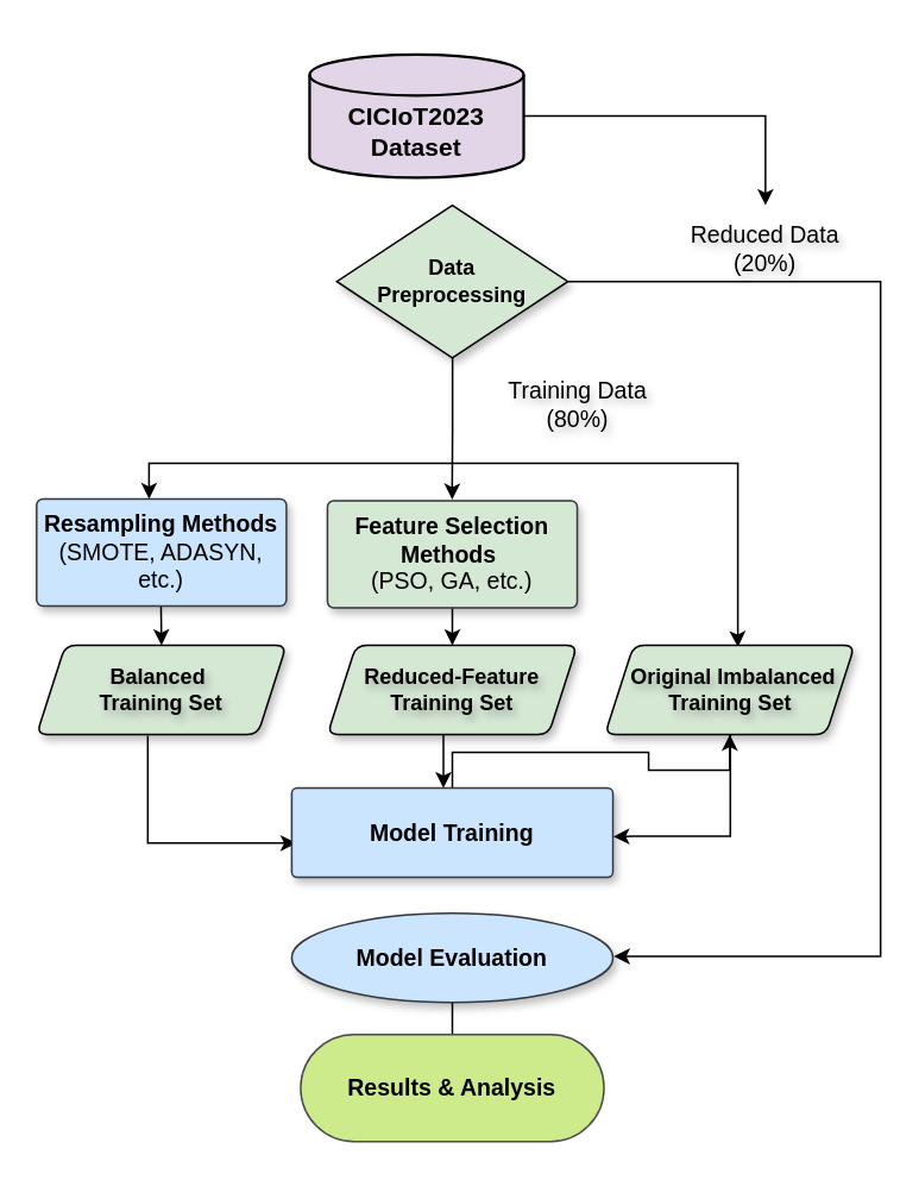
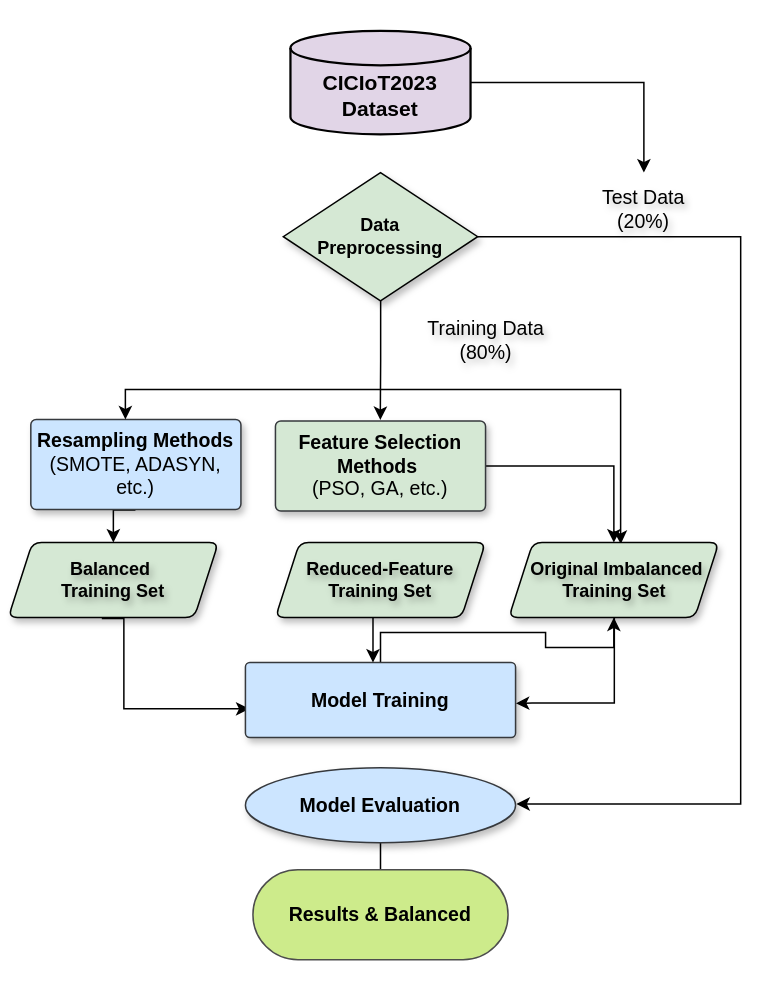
- <mxCell id="22" value="&#10;CICIoT2023 Dataset" style="strokeWidth=1.5;shape=mxgraph.flowchart.database;whiteSpace=wrap;fillColor=#e1d5e7;strokeColor=#000000;fontSize=14;fontStyle=1;labelBorderColor=none;labelBackgroundColor=none;fontColor=default;" vertex="1" parent="1"><mxGeometry x="173" y="30" width="120" height="69" as="geometry" /></mxCell>
+ <mxCell id="22" value="&#10;CICIoT2023 Dataset" style="strokeWidth=1.5;shape=mxgraph.flowchart.database;whiteSpace=wrap;fillColor=#e1d5e7;strokeColor=#000000;fontSize=14;fontStyle=1;labelBorderColor=none;labelBackgroundColor=none;fontColor=default;" vertex="1" parent="1"><mxGeometry x="193" y="20" width="120" height="69" as="geometry" /></mxCell>
- <mxCell id="3" value="&lt;font&gt;Reduced Data&lt;/font&gt;&lt;div&gt;&lt;font&gt;(20%)&lt;/font&gt;&lt;/div&gt;" style="shape=parallelogram;html=1;strokeWidth=1;perimeter=parallelogramPerimeter;whiteSpace=wrap;rounded=1;arcSize=12;size=0.115;fillColor=none;shadow=1;fontStyle=0;labelBorderColor=none;textShadow=1;fontSize=13;strokeColor=none;" vertex="1" parent="1"><mxGeometry x="383" y="114.5" width="91" height="49.5" as="geometry" /></mxCell>
+ <mxCell id="3" value="&lt;font&gt;Test Data&lt;/font&gt;&lt;div&gt;&lt;font&gt;(20%)&lt;/font&gt;&lt;/div&gt;" style="shape=parallelogram;html=1;strokeWidth=1;perimeter=parallelogramPerimeter;whiteSpace=wrap;rounded=1;arcSize=12;size=0.115;fillColor=none;shadow=1;fontStyle=0;labelBorderColor=none;textShadow=1;fontSize=13;strokeColor=none;" vertex="1" parent="1"><mxGeometry x="383" y="114.5" width="91" height="49.5" as="geometry" /></mxCell>
- <mxCell id="4" value="" style="edgeStyle=orthogonalEdgeStyle;rounded=0;orthogonalLoop=1;jettySize=auto;html=1;fontStyle=0;fontSize=13;strokeColor=#000000;" edge="1" parent="1" source="5" target="20"><mxGeometry relative="1" as="geometry" /></mxCell>
+ <mxCell id="4" value="" style="edgeStyle=orthogonalEdgeStyle;rounded=0;orthogonalLoop=1;jettySize=auto;html=1;fontStyle=0;fontSize=13;strokeColor=#000000;" edge="1" parent="1" source="5" target="11"><mxGeometry relative="1" as="geometry" /></mxCell>
- <mxCell id="13" value="Balanced&amp;nbsp;&lt;div&gt;Training&amp;nbsp;&lt;span style=&quot;background-color: transparent; color: light-dark(rgb(0, 0, 0), rgb(255, 255, 255));&quot;&gt;Set&lt;/span&gt;&lt;/div&gt;" style="shape=parallelogram;html=1;strokeWidth=1;perimeter=parallelogramPerimeter;whiteSpace=wrap;rounded=1;arcSize=12;size=0.115;fillColor=#D5E8D4;shadow=1;fontStyle=1;labelBorderColor=none;textShadow=1;fontSize=12;strokeColor=#000000;" vertex="1" parent="1"><mxGeometry x="20" y="361" width="140" height="50" as="geometry" /></mxCell>
+ <mxCell id="13" value="Balanced&amp;nbsp;&lt;div&gt;Training&amp;nbsp;&lt;span style=&quot;background-color: transparent; color: light-dark(rgb(0, 0, 0), rgb(255, 255, 255));&quot;&gt;Set&lt;/span&gt;&lt;/div&gt;" style="shape=parallelogram;html=1;strokeWidth=1;perimeter=parallelogramPerimeter;whiteSpace=wrap;rounded=1;arcSize=12;size=0.115;fillColor=#D5E8D4;shadow=1;fontStyle=1;labelBorderColor=none;textShadow=1;fontSize=12;strokeColor=#000000;" vertex="1" parent="1"><mxGeometry x="5" y="361" width="140" height="50" as="geometry" /></mxCell>
- <mxCell id="18" value="&lt;strong style=&quot;font-family: Arial, sans-serif;&quot;&gt;&lt;font&gt;Results &amp;amp; Analysis&lt;/font&gt;&lt;/strong&gt;" style="rounded=1;html=1;fillColor=#cdeb8b;shadow=0;labelBorderColor=none;textShadow=0;whiteSpace=wrap;strokeWidth=1;arcSize=50;fontSize=13;fontStyle=0;strokeColor=#4D4D4D;" vertex="1" parent="1"><mxGeometry x="168" y="579" width="170" height="60" as="geometry" /></mxCell>
+ <mxCell id="18" value="&lt;strong style=&quot;font-family: Arial, sans-serif;&quot;&gt;&lt;font&gt;Results &amp;amp; Balanced&lt;/font&gt;&lt;/strong&gt;" style="rounded=1;html=1;fillColor=#cdeb8b;shadow=0;labelBorderColor=none;textShadow=0;whiteSpace=wrap;strokeWidth=1;arcSize=50;fontSize=13;fontStyle=0;strokeColor=#4D4D4D;" vertex="1" parent="1"><mxGeometry x="168" y="579" width="170" height="60" as="geometry" /></mxCell>
